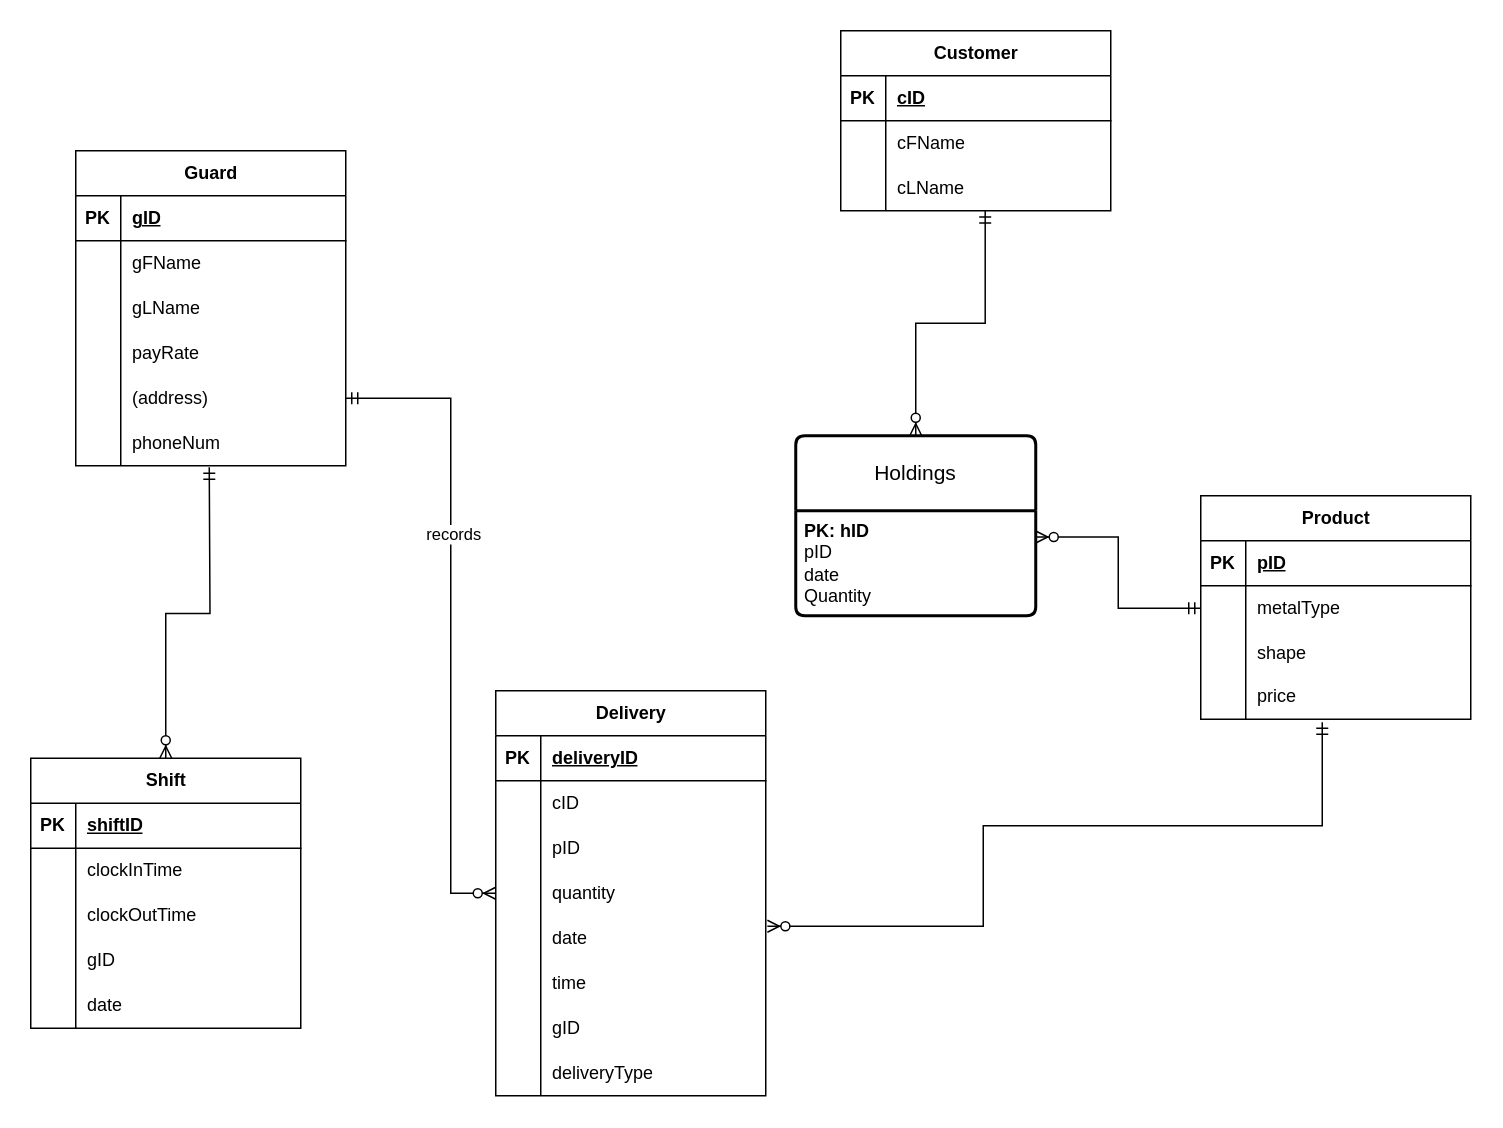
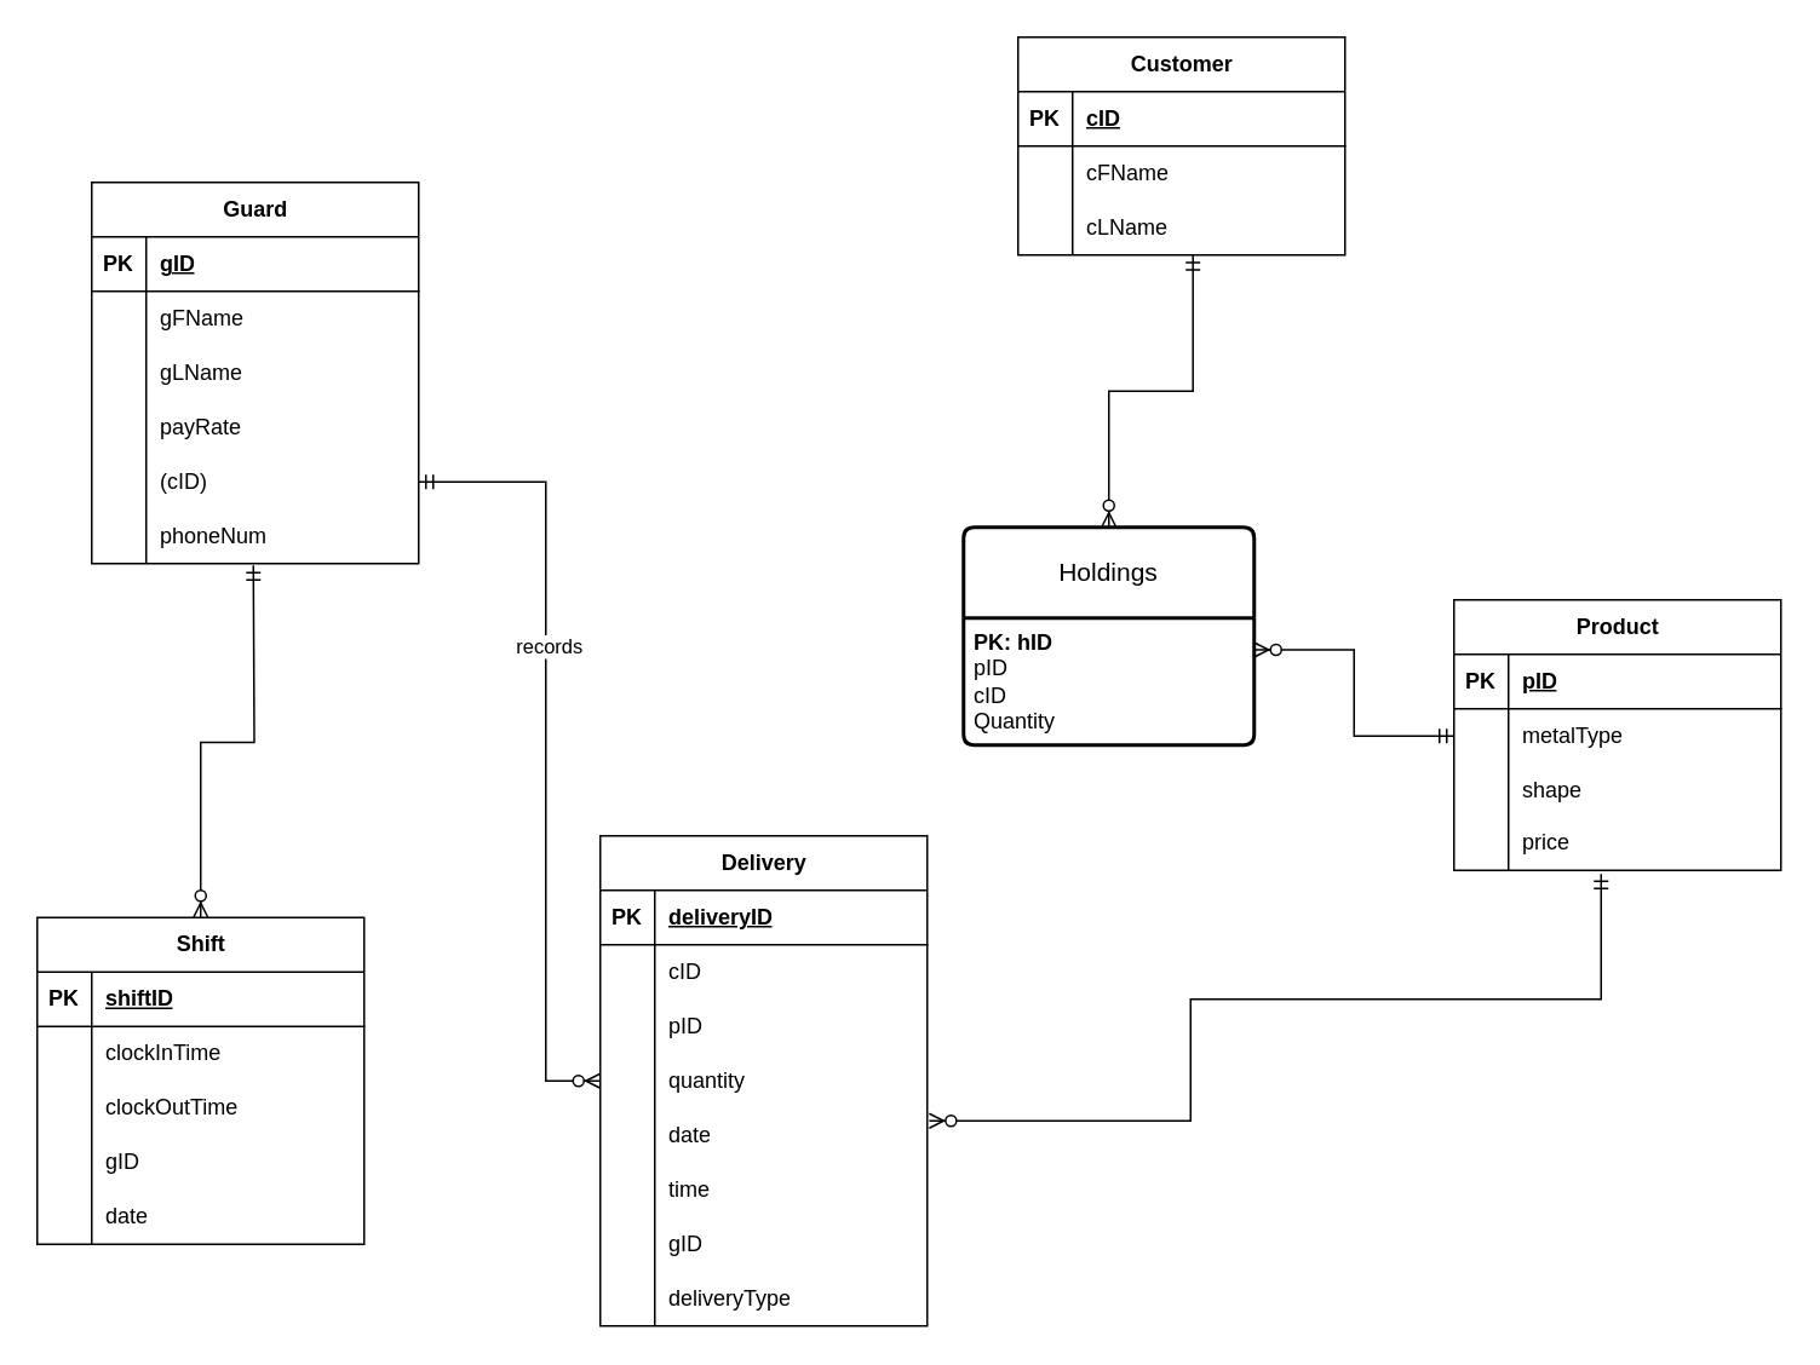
- <mxCell id="27" value="(address)" style="shape=partialRectangle;connectable=0;fillColor=none;top=0;left=0;bottom=0;right=0;align=left;spacingLeft=6;overflow=hidden;whiteSpace=wrap;html=1;" parent="25" vertex="1"><mxGeometry x="30" width="150" height="30" as="geometry"><mxRectangle width="150" height="30" as="alternateBounds" /></mxGeometry></mxCell>
+ <mxCell id="27" value="(cID)" style="shape=partialRectangle;connectable=0;fillColor=none;top=0;left=0;bottom=0;right=0;align=left;spacingLeft=6;overflow=hidden;whiteSpace=wrap;html=1;" parent="25" vertex="1"><mxGeometry x="30" width="150" height="30" as="geometry"><mxRectangle width="150" height="30" as="alternateBounds" /></mxGeometry></mxCell>
- <mxCell id="89" value="&lt;b&gt;PK: hID&lt;/b&gt;&lt;br&gt;pID&lt;br&gt;date&lt;br&gt;Quantity" style="align=left;strokeColor=none;fillColor=none;spacingLeft=4;fontSize=12;verticalAlign=top;resizable=0;rotatable=0;part=1;html=1;" vertex="1" parent="88"><mxGeometry y="50" width="160" height="70" as="geometry" /></mxCell>
+ <mxCell id="89" value="&lt;b&gt;PK: hID&lt;/b&gt;&lt;br&gt;pID&lt;br&gt;cID&lt;br&gt;Quantity" style="align=left;strokeColor=none;fillColor=none;spacingLeft=4;fontSize=12;verticalAlign=top;resizable=0;rotatable=0;part=1;html=1;" vertex="1" parent="88"><mxGeometry y="50" width="160" height="70" as="geometry" /></mxCell>
